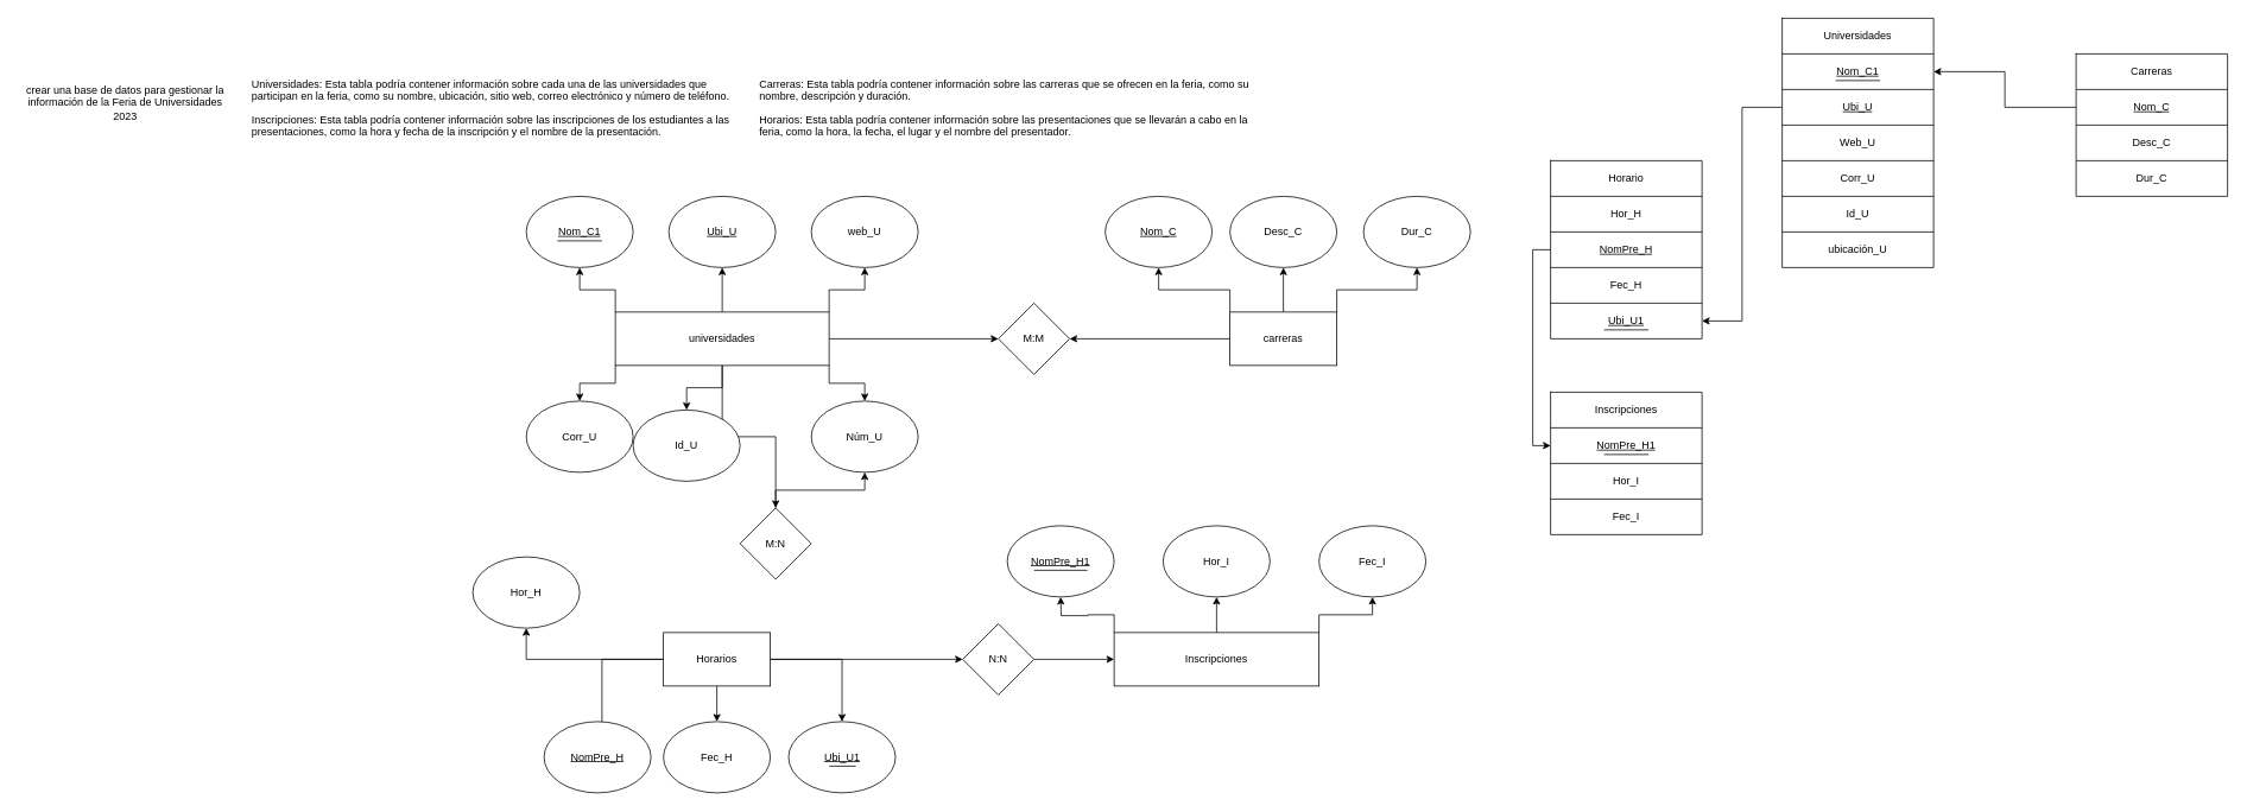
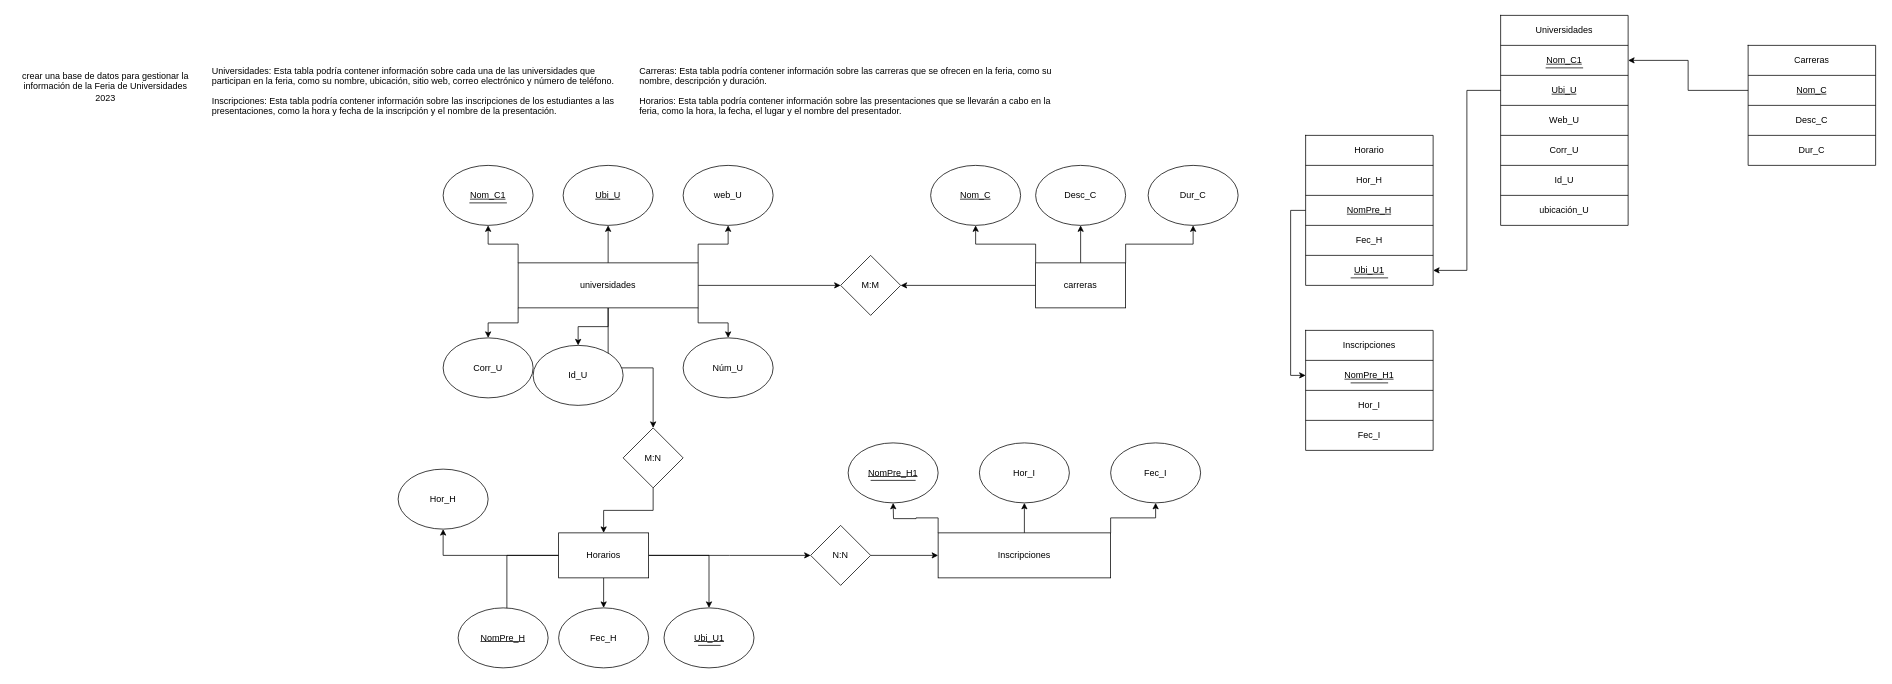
- <mxCell id="49" style="edgeStyle=orthogonalEdgeStyle;rounded=0;orthogonalLoop=1;jettySize=auto;html=1;" edge="1" parent="1" source="50" target="20"><mxGeometry relative="1" as="geometry" /></mxCell>
+ <mxCell id="49" style="edgeStyle=orthogonalEdgeStyle;rounded=0;orthogonalLoop=1;jettySize=auto;html=1;entryX=0.5;entryY=0;entryDx=0;entryDy=0;" edge="1" parent="1" source="50" target="44"><mxGeometry relative="1" as="geometry" /></mxCell>
